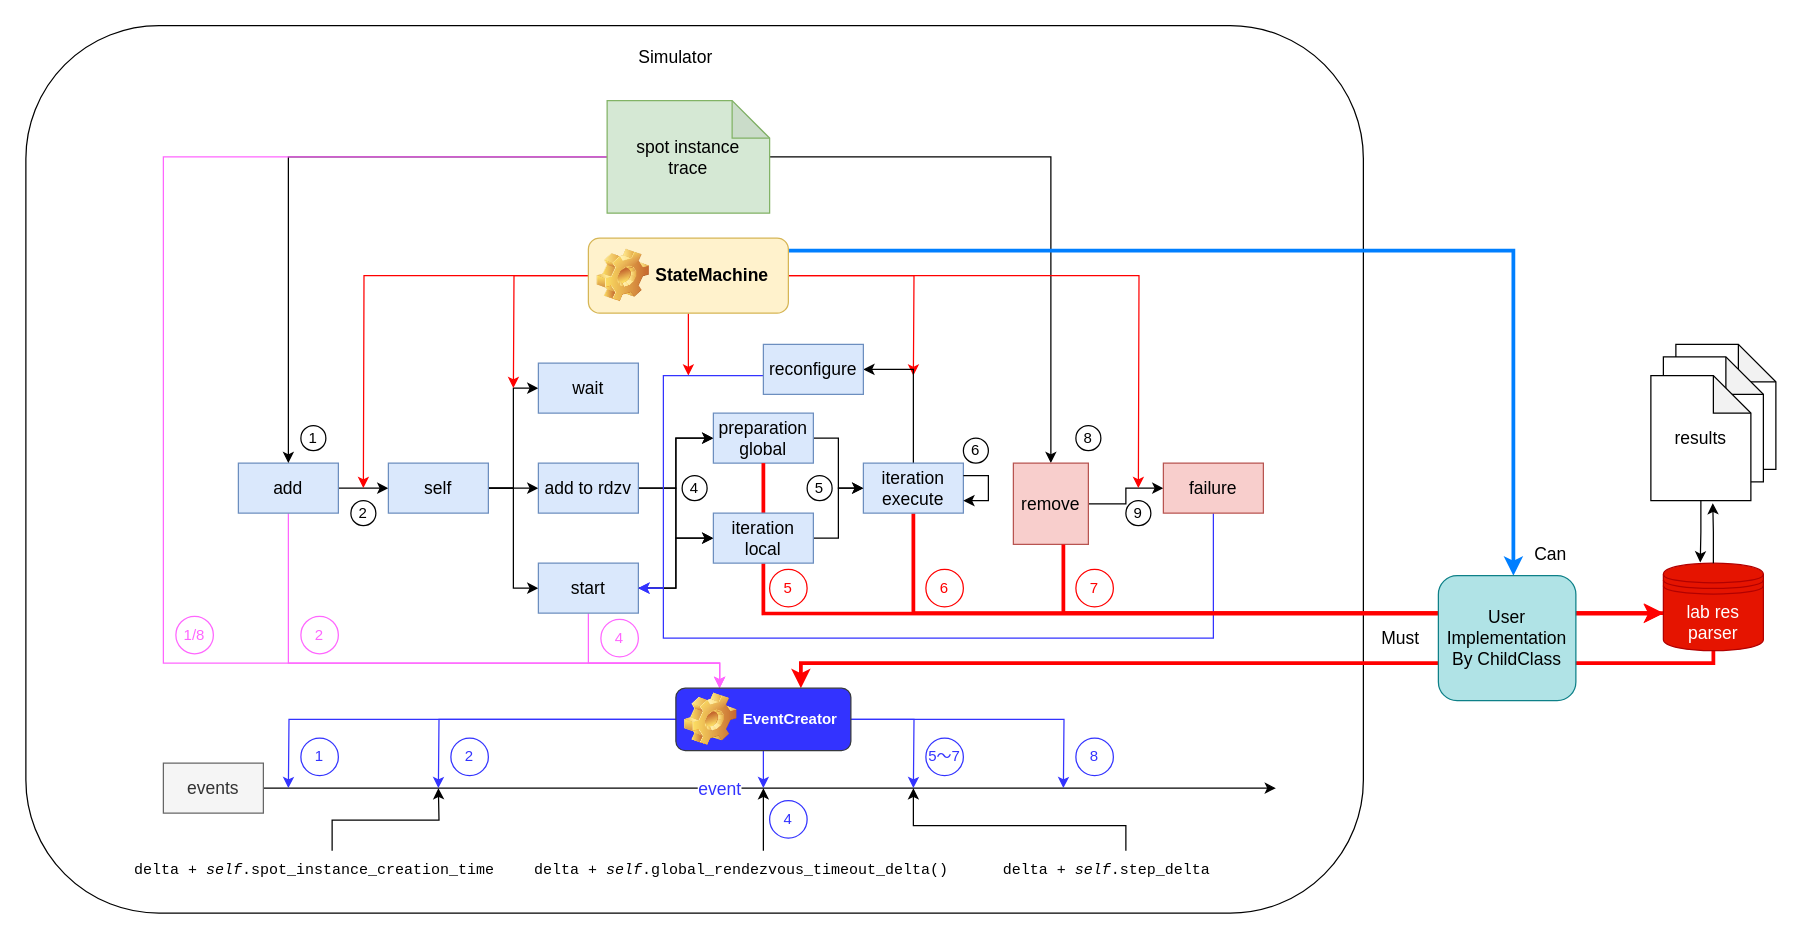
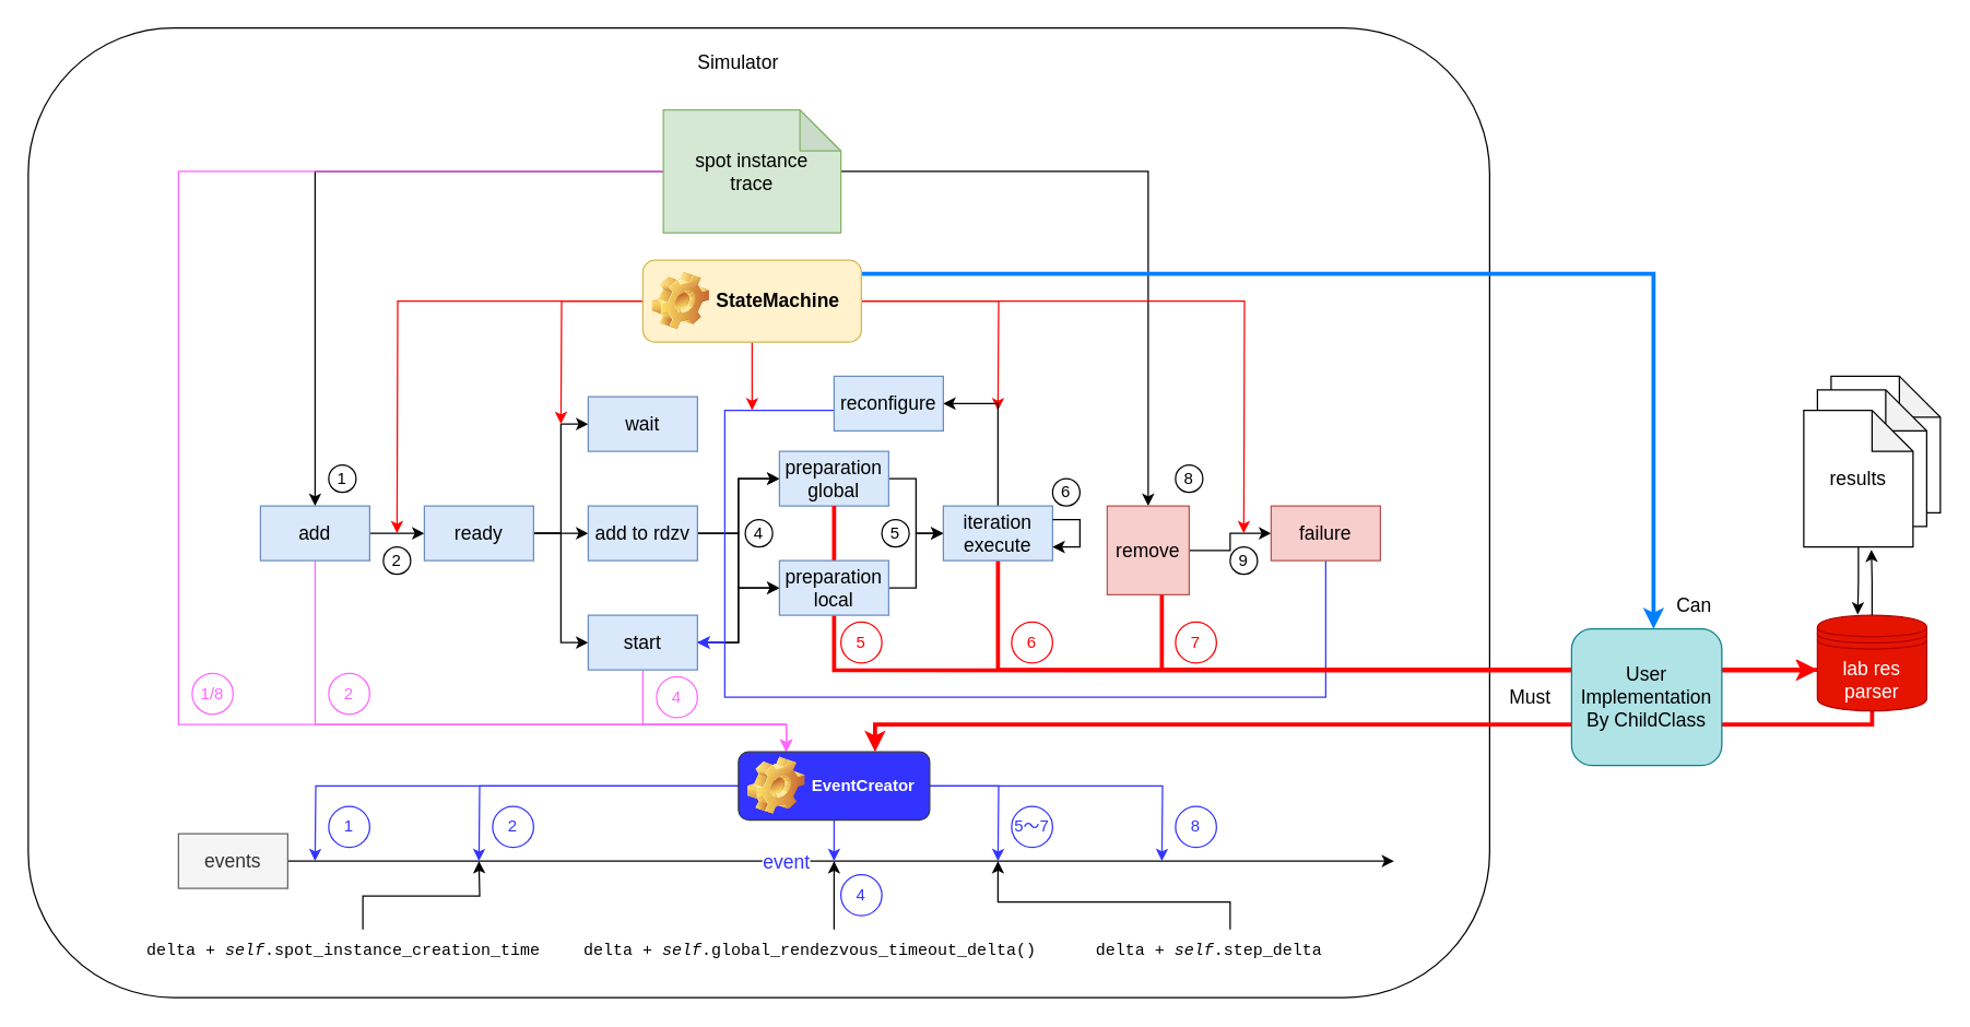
- <mxCell id="13" value="self" style="rounded=0;whiteSpace=wrap;html=1;fillColor=#dae8fc;strokeColor=#6c8ebf;fontSize=14;" parent="1" vertex="1"><mxGeometry x="310" y="370" width="80" height="40" as="geometry" /></mxCell>
+ <mxCell id="13" value="ready" style="rounded=0;whiteSpace=wrap;html=1;fillColor=#dae8fc;strokeColor=#6c8ebf;fontSize=14;" parent="1" vertex="1"><mxGeometry x="310" y="370" width="80" height="40" as="geometry" /></mxCell>
- <mxCell id="89" value="iteration&lt;div style=&quot;font-size: 14px;&quot;&gt;&lt;/div&gt;&lt;div&gt;local&lt;/div&gt;" style="rounded=0;whiteSpace=wrap;html=1;fillColor=#dae8fc;strokeColor=#6c8ebf;fontSize=14;" vertex="1" parent="1"><mxGeometry x="570" y="410" width="80" height="40" as="geometry" /></mxCell>
+ <mxCell id="89" value="preparation&lt;div style=&quot;font-size: 14px;&quot;&gt;&lt;/div&gt;&lt;div&gt;local&lt;/div&gt;" style="rounded=0;whiteSpace=wrap;html=1;fillColor=#dae8fc;strokeColor=#6c8ebf;fontSize=14;" vertex="1" parent="1"><mxGeometry x="570" y="410" width="80" height="40" as="geometry" /></mxCell>
